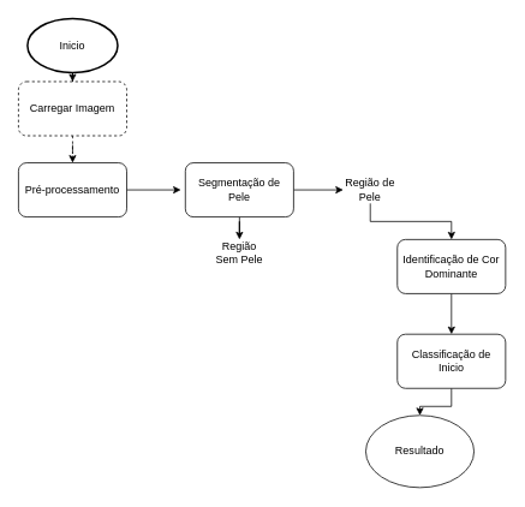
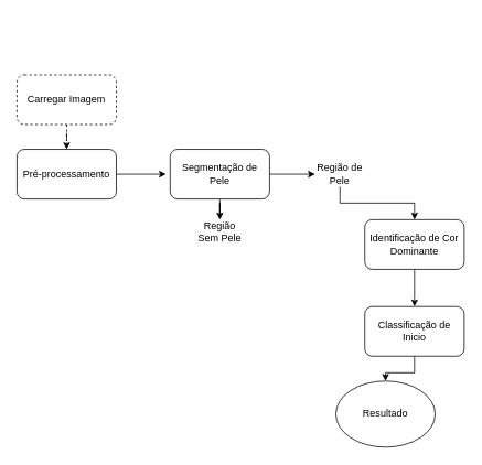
- <mxCell id="3" value="Inicio" style="strokeWidth=2;html=1;shape=mxgraph.flowchart.start_1;whiteSpace=wrap;" parent="1" vertex="1"><mxGeometry x="30" y="20" width="100" height="60" as="geometry" /></mxCell>
- <mxCell id="2" value="" style="edgeStyle=orthogonalEdgeStyle;rounded=0;orthogonalLoop=1;jettySize=auto;html=1;" parent="1" source="3" target="5" edge="1"><mxGeometry relative="1" as="geometry" /></mxCell>
